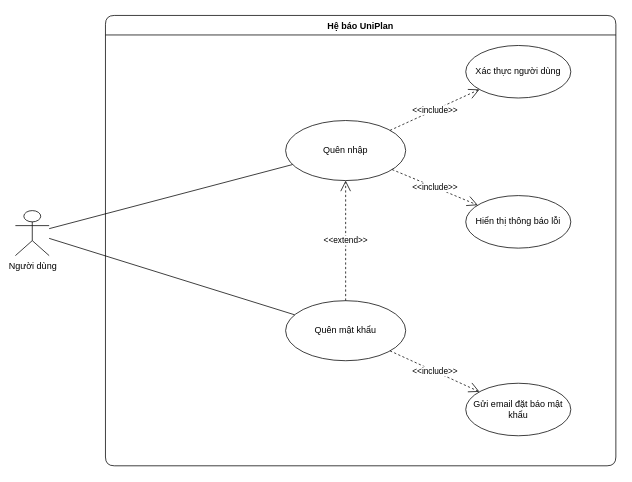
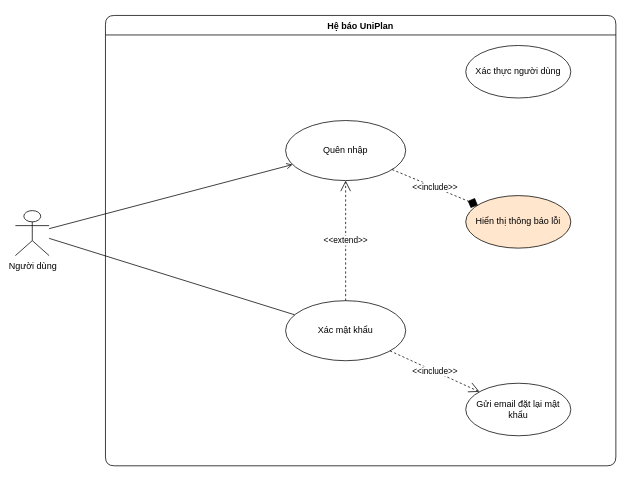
- <mxCell id="11" value="&lt;div&gt;&amp;lt;&amp;lt;include&amp;gt;&amp;gt;&lt;/div&gt;" style="endArrow=open;endSize=12;dashed=1;html=1;rounded=0;" edge="1" parent="1" source="4" target="6"><mxGeometry width="100" height="100" relative="1" as="geometry"><mxPoint x="390" y="110" as="sourcePoint" /><mxPoint x="490" y="110" as="targetPoint" /></mxGeometry></mxCell>
- <mxCell id="9" value="" style="endArrow=none;html=1;rounded=0;" edge="1" parent="1" source="2" target="4"><mxGeometry width="50" height="50" relative="1" as="geometry"><mxPoint x="80" y="310" as="sourcePoint" /><mxPoint x="390" y="150" as="targetPoint" /></mxGeometry></mxCell>
+ <mxCell id="9" value="" style="endArrow=open;html=1;rounded=0;" edge="1" parent="1" source="2" target="4"><mxGeometry width="50" height="50" relative="1" as="geometry"><mxPoint x="80" y="310" as="sourcePoint" /><mxPoint x="390" y="150" as="targetPoint" /></mxGeometry></mxCell>
- <mxCell id="12" value="&lt;div&gt;&amp;lt;&amp;lt;include&amp;gt;&amp;gt;&lt;/div&gt;" style="endArrow=open;endSize=12;dashed=1;html=1;rounded=0;" edge="1" parent="1" source="4" target="7"><mxGeometry width="100" height="100" relative="1" as="geometry"><mxPoint x="310" y="130" as="sourcePoint" /><mxPoint x="460" y="40" as="targetPoint" /></mxGeometry></mxCell>
+ <mxCell id="12" value="&lt;div&gt;&amp;lt;&amp;lt;include&amp;gt;&amp;gt;&lt;/div&gt;" style="endArrow=diamond;endSize=12;dashed=1;html=1;rounded=0;" edge="1" parent="1" source="4" target="7"><mxGeometry width="100" height="100" relative="1" as="geometry"><mxPoint x="310" y="130" as="sourcePoint" /><mxPoint x="460" y="40" as="targetPoint" /></mxGeometry></mxCell>
- <mxCell id="7" value="Hiển thị thông báo lỗi" style="ellipse;whiteSpace=wrap;html=1;" vertex="1" parent="3"><mxGeometry x="480" y="240" width="140" height="70" as="geometry" /></mxCell>
+ <mxCell id="7" value="Hiển thị thông báo lỗi" style="ellipse;whiteSpace=wrap;html=1;fillColor=#ffe6cc;" vertex="1" parent="3"><mxGeometry x="480" y="240" width="140" height="70" as="geometry" /></mxCell>
- <mxCell id="5" value="Quên mật khẩu" style="ellipse;whiteSpace=wrap;html=1;" vertex="1" parent="3"><mxGeometry x="240" y="380" width="160" height="80" as="geometry" /></mxCell>
+ <mxCell id="5" value="Xác mật khẩu" style="ellipse;whiteSpace=wrap;html=1;" vertex="1" parent="3"><mxGeometry x="240" y="380" width="160" height="80" as="geometry" /></mxCell>
- <mxCell id="8" value="Gửi email đặt báo mật khẩu" style="ellipse;whiteSpace=wrap;html=1;" vertex="1" parent="3"><mxGeometry x="480" y="490" width="140" height="70" as="geometry" /></mxCell>
+ <mxCell id="8" value="Gửi email đặt lại mật khẩu" style="ellipse;whiteSpace=wrap;html=1;" vertex="1" parent="3"><mxGeometry x="480" y="490" width="140" height="70" as="geometry" /></mxCell>
